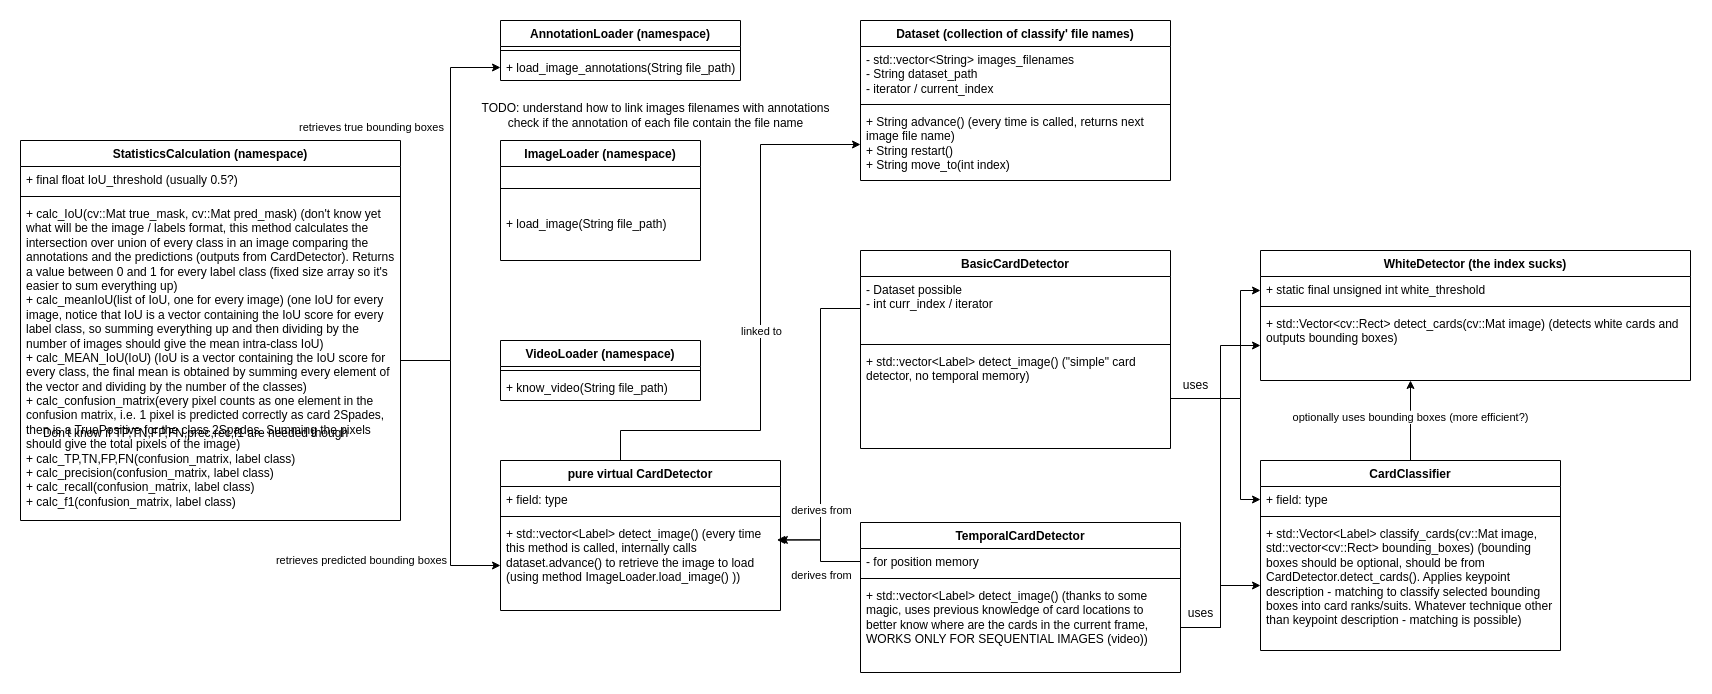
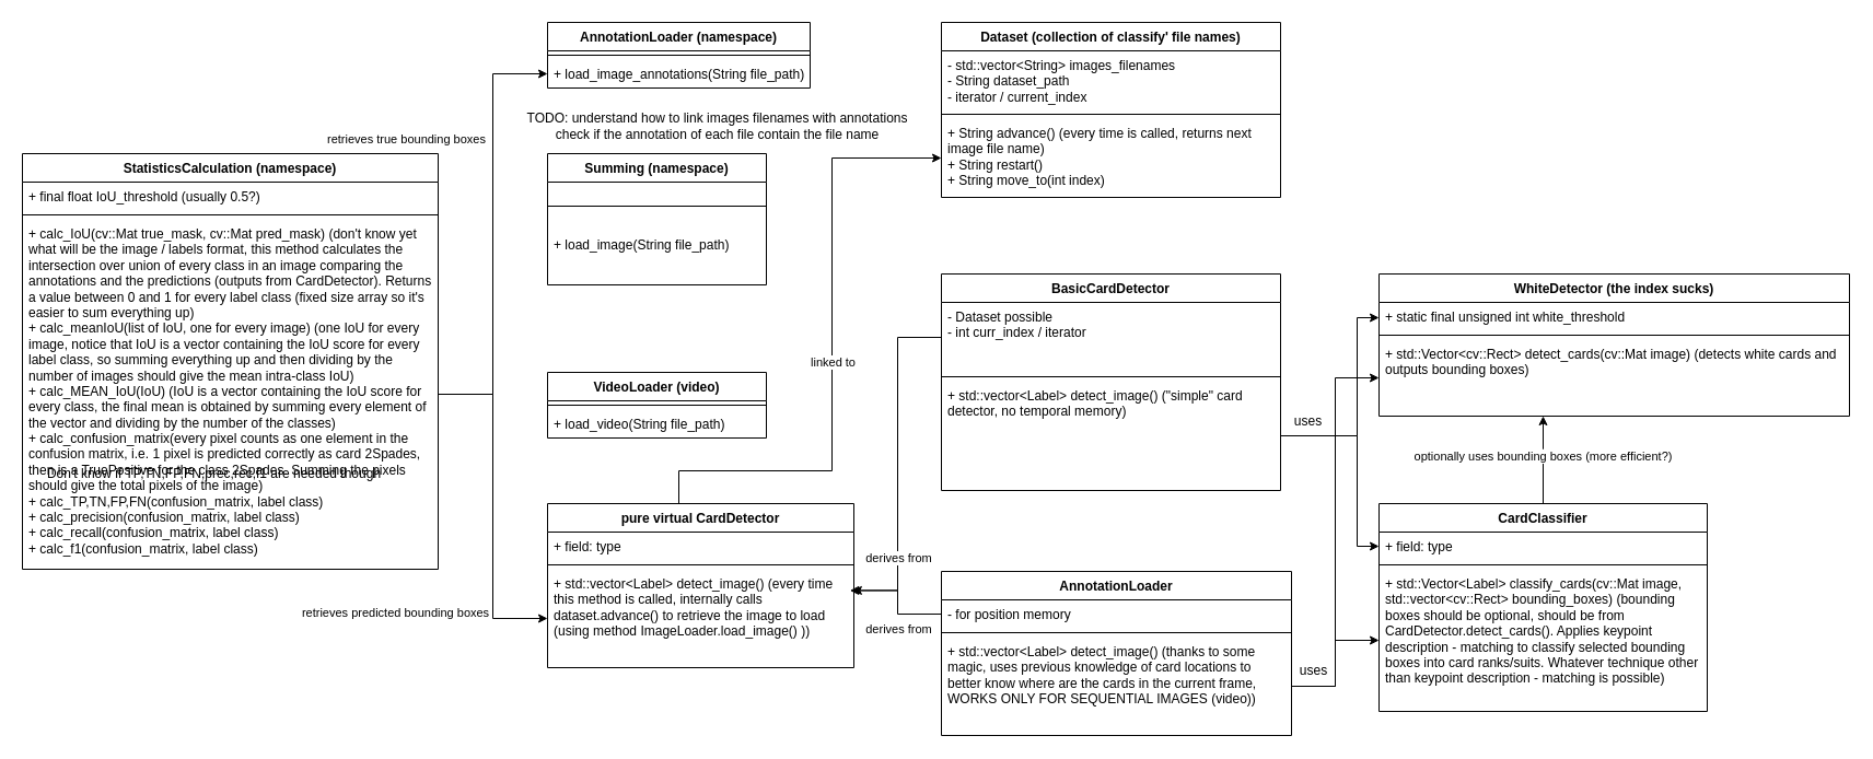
- <mxCell id="2" value="ImageLoader (namespace)" style="swimlane;fontStyle=1;align=center;verticalAlign=top;childLayout=stackLayout;horizontal=1;startSize=26;horizontalStack=0;resizeParent=1;resizeParentMax=0;resizeLast=0;collapsible=1;marginBottom=0;whiteSpace=wrap;html=1;" vertex="1" parent="1"><mxGeometry x="500" y="140" width="200" height="120" as="geometry" /></mxCell>
+ <mxCell id="2" value="Summing (namespace)" style="swimlane;fontStyle=1;align=center;verticalAlign=top;childLayout=stackLayout;horizontal=1;startSize=26;horizontalStack=0;resizeParent=1;resizeParentMax=0;resizeLast=0;collapsible=1;marginBottom=0;whiteSpace=wrap;html=1;" vertex="1" parent="1"><mxGeometry x="500" y="140" width="200" height="120" as="geometry" /></mxCell>
- <mxCell id="5" value="VideoLoader (namespace)" style="swimlane;fontStyle=1;align=center;verticalAlign=top;childLayout=stackLayout;horizontal=1;startSize=26;horizontalStack=0;resizeParent=1;resizeParentMax=0;resizeLast=0;collapsible=1;marginBottom=0;whiteSpace=wrap;html=1;" vertex="1" parent="1"><mxGeometry x="500" y="340" width="200" height="60" as="geometry" /></mxCell>
+ <mxCell id="5" value="VideoLoader (video)" style="swimlane;fontStyle=1;align=center;verticalAlign=top;childLayout=stackLayout;horizontal=1;startSize=26;horizontalStack=0;resizeParent=1;resizeParentMax=0;resizeLast=0;collapsible=1;marginBottom=0;whiteSpace=wrap;html=1;" vertex="1" parent="1"><mxGeometry x="500" y="340" width="200" height="60" as="geometry" /></mxCell>
- <mxCell id="7" value="+ know_video(String file_path)" style="text;strokeColor=none;fillColor=none;align=left;verticalAlign=top;spacingLeft=4;spacingRight=4;overflow=hidden;rotatable=0;points=[[0,0.5],[1,0.5]];portConstraint=eastwest;whiteSpace=wrap;html=1;" vertex="1" parent="5"><mxGeometry y="34" width="200" height="26" as="geometry" /></mxCell>
+ <mxCell id="7" value="+ load_video(String file_path)" style="text;strokeColor=none;fillColor=none;align=left;verticalAlign=top;spacingLeft=4;spacingRight=4;overflow=hidden;rotatable=0;points=[[0,0.5],[1,0.5]];portConstraint=eastwest;whiteSpace=wrap;html=1;" vertex="1" parent="5"><mxGeometry y="34" width="200" height="26" as="geometry" /></mxCell>
- <mxCell id="39" value="TemporalCardDetector" style="swimlane;fontStyle=1;align=center;verticalAlign=top;childLayout=stackLayout;horizontal=1;startSize=26;horizontalStack=0;resizeParent=1;resizeParentMax=0;resizeLast=0;collapsible=1;marginBottom=0;whiteSpace=wrap;html=1;" vertex="1" parent="1"><mxGeometry x="860" y="522" width="320" height="150" as="geometry" /></mxCell>
+ <mxCell id="39" value="AnnotationLoader" style="swimlane;fontStyle=1;align=center;verticalAlign=top;childLayout=stackLayout;horizontal=1;startSize=26;horizontalStack=0;resizeParent=1;resizeParentMax=0;resizeLast=0;collapsible=1;marginBottom=0;whiteSpace=wrap;html=1;" vertex="1" parent="1"><mxGeometry x="860" y="522" width="320" height="150" as="geometry" /></mxCell>
